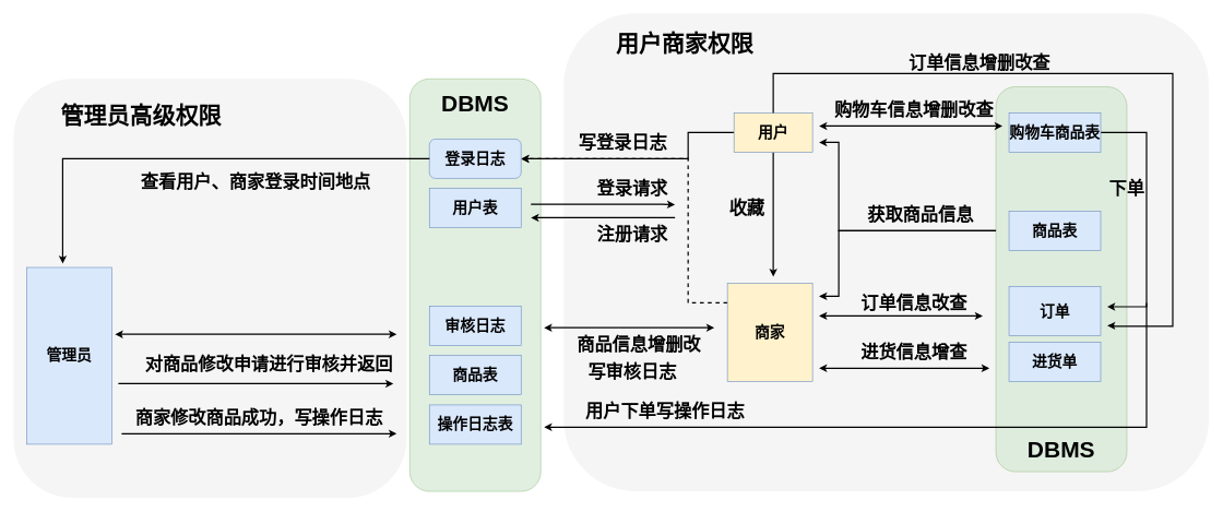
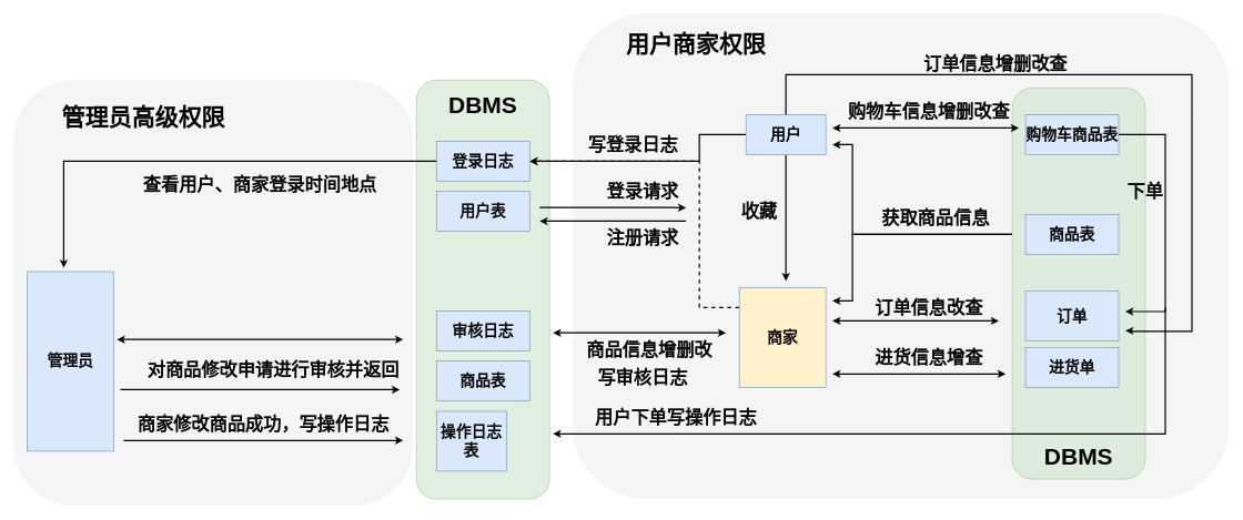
- <mxCell id="8" value="&lt;font style=&quot;font-size: 23px;&quot;&gt;&lt;b style=&quot;font-size: 23px;&quot;&gt;用户&lt;/b&gt;&lt;/font&gt;" style="rounded=0;whiteSpace=wrap;html=1;fillColor=#fff2cc;strokeColor=#6c8ebf;fontSize=23;" parent="1" vertex="1"><mxGeometry x="1120" y="172" width="120" height="60" as="geometry" /></mxCell>
+ <mxCell id="8" value="&lt;font style=&quot;font-size: 23px;&quot;&gt;&lt;b style=&quot;font-size: 23px;&quot;&gt;用户&lt;/b&gt;&lt;/font&gt;" style="rounded=0;whiteSpace=wrap;html=1;fillColor=#dae8fc;strokeColor=#6c8ebf;fontSize=23;" parent="1" vertex="1"><mxGeometry x="1120" y="172" width="120" height="60" as="geometry" /></mxCell>
- <mxCell id="18" value="&lt;font style=&quot;font-size: 23px;&quot;&gt;&lt;b style=&quot;font-size: 23px;&quot;&gt;登录日志&lt;/b&gt;&lt;/font&gt;" style="whiteSpace=wrap;html=1;fillColor=#dae8fc;strokeColor=#6c8ebf;fontSize=23;rounded=1;" parent="1" vertex="1"><mxGeometry x="655" y="212" width="140" height="60" as="geometry" /></mxCell>
+ <mxCell id="18" value="&lt;font style=&quot;font-size: 23px;&quot;&gt;&lt;b style=&quot;font-size: 23px;&quot;&gt;登录日志&lt;/b&gt;&lt;/font&gt;" style="rounded=0;whiteSpace=wrap;html=1;fillColor=#dae8fc;strokeColor=#6c8ebf;fontSize=23;" parent="1" vertex="1"><mxGeometry x="655" y="212" width="140" height="60" as="geometry" /></mxCell>
- <mxCell id="46" value="&lt;font style=&quot;font-size: 23px;&quot;&gt;&lt;b style=&quot;font-size: 23px;&quot;&gt;操作日志表&lt;/b&gt;&lt;/font&gt;" style="rounded=0;whiteSpace=wrap;html=1;fillColor=#dae8fc;strokeColor=#6c8ebf;fontSize=23;" parent="1" vertex="1"><mxGeometry x="655" y="618" width="140" height="60" as="geometry" /></mxCell>
+ <mxCell id="46" value="&lt;font style=&quot;font-size: 23px;&quot;&gt;&lt;b style=&quot;font-size: 23px;&quot;&gt;操作日志表&lt;/b&gt;&lt;/font&gt;" style="rounded=0;whiteSpace=wrap;html=1;fillColor=#dae8fc;strokeColor=#6c8ebf;fontSize=23;" parent="1" vertex="1"><mxGeometry x="655" y="618" width="105" height="90" as="geometry" /></mxCell>
